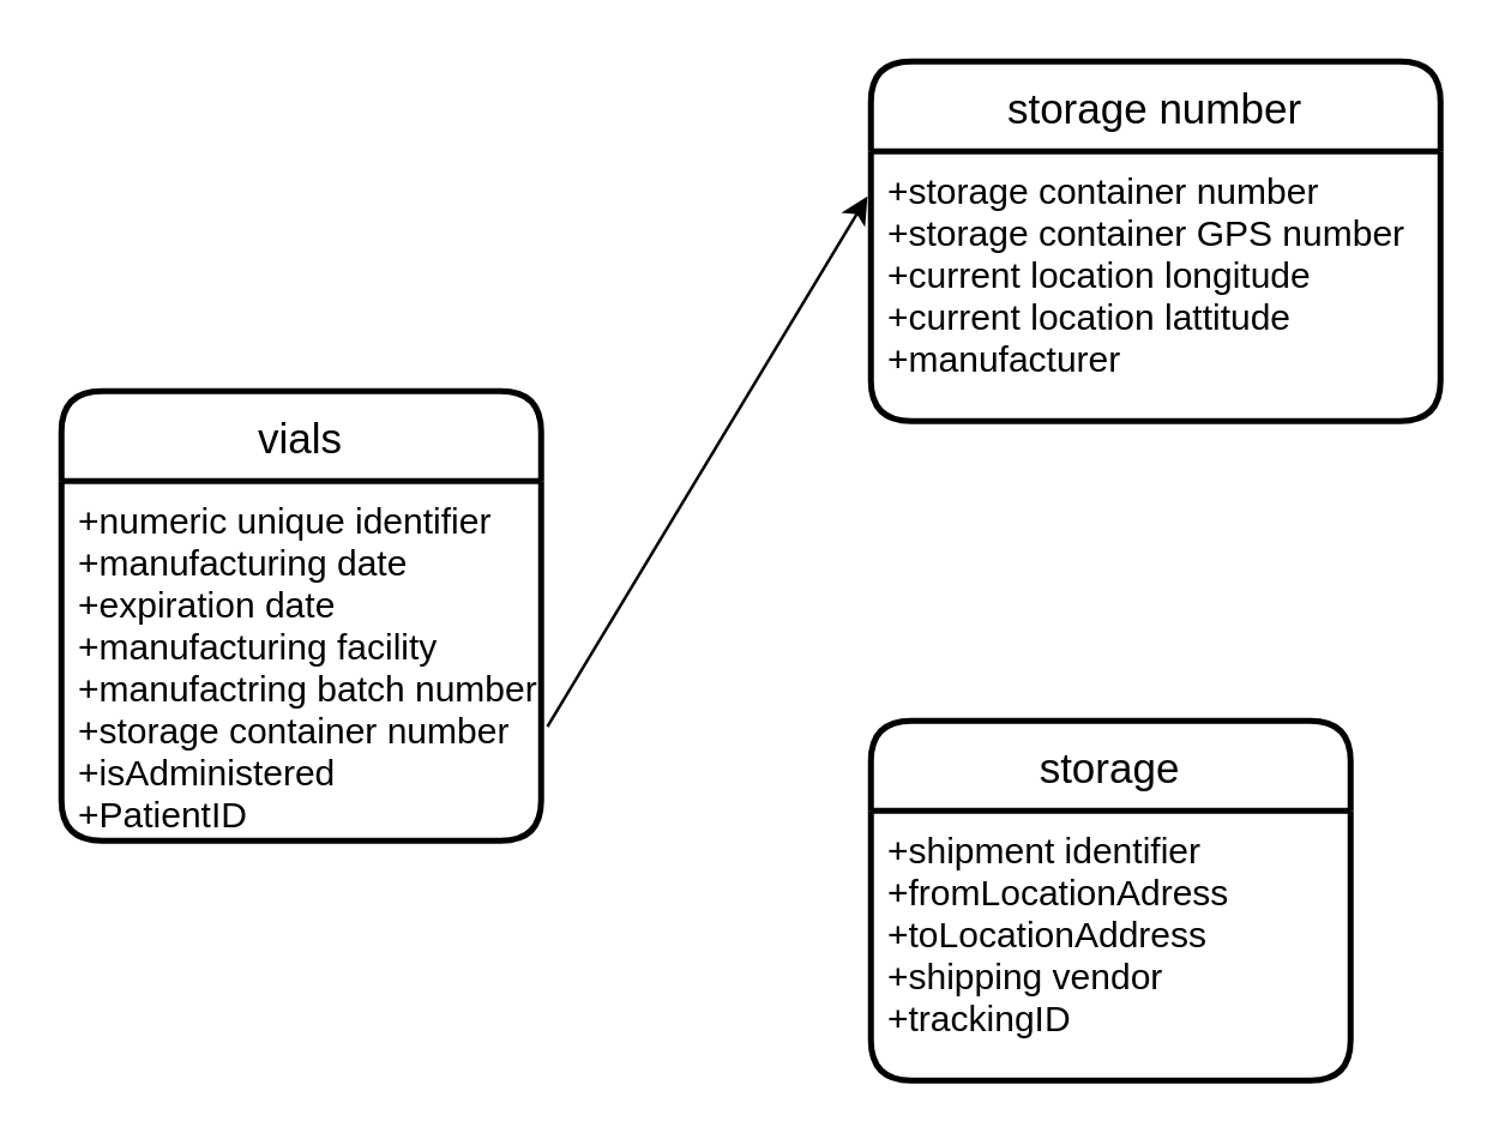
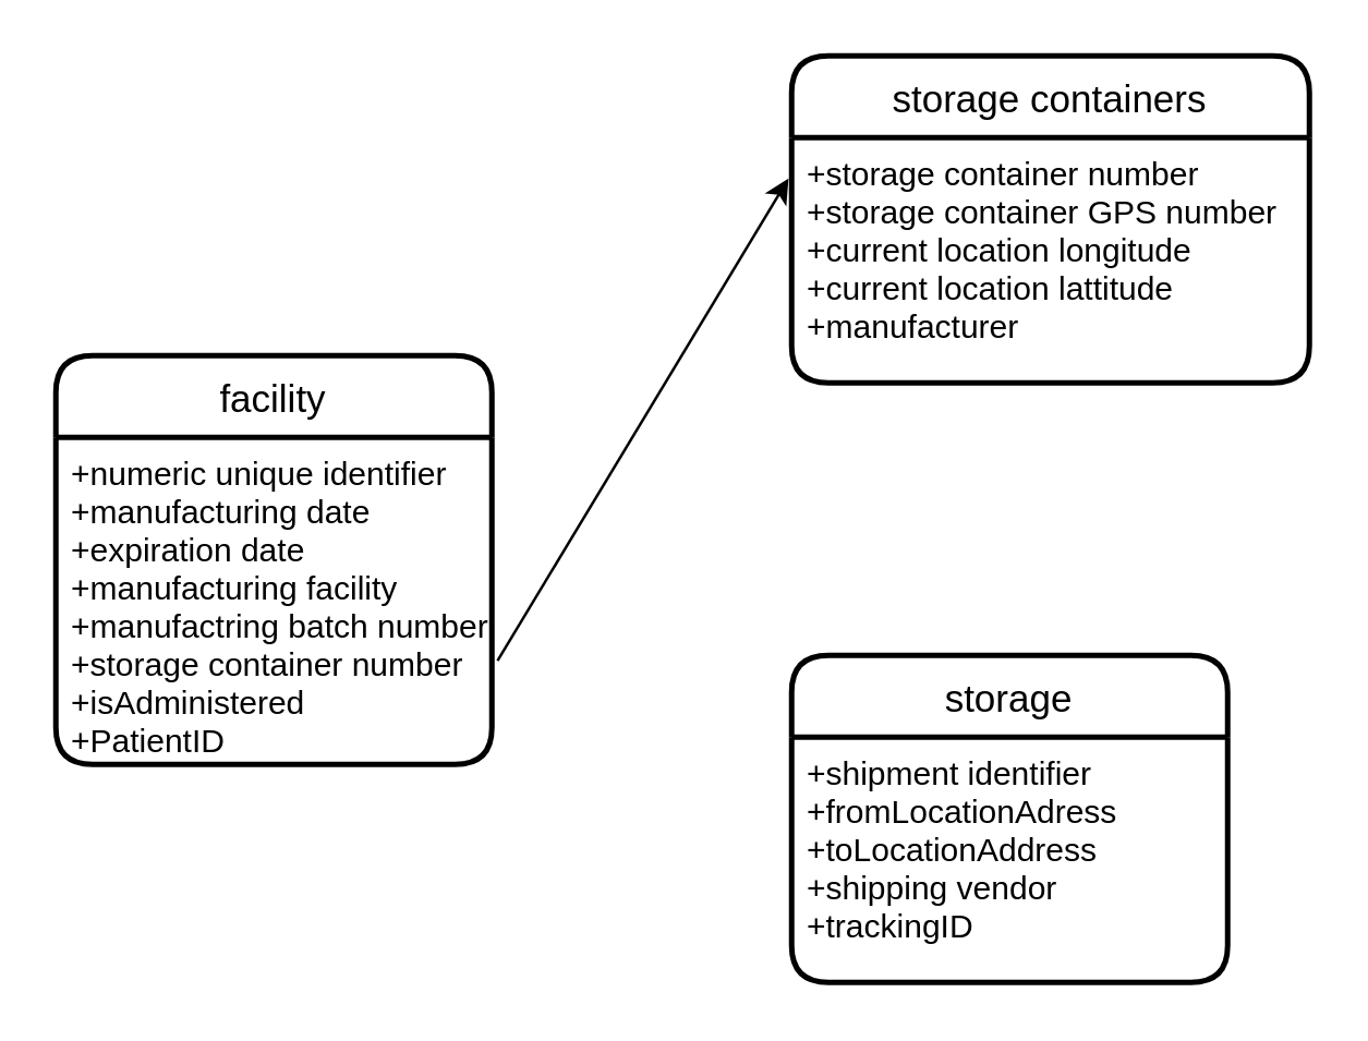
- <mxCell id="4" value="storage number" style="swimlane;childLayout=stackLayout;horizontal=1;startSize=30;horizontalStack=0;rounded=1;fontSize=14;fontStyle=0;strokeWidth=2;resizeParent=0;resizeLast=1;shadow=0;dashed=0;align=center;" vertex="1" parent="1"><mxGeometry x="290" y="20" width="190" height="120" as="geometry" /></mxCell>
+ <mxCell id="4" value="storage containers" style="swimlane;childLayout=stackLayout;horizontal=1;startSize=30;horizontalStack=0;rounded=1;fontSize=14;fontStyle=0;strokeWidth=2;resizeParent=0;resizeLast=1;shadow=0;dashed=0;align=center;" vertex="1" parent="1"><mxGeometry x="290" y="20" width="190" height="120" as="geometry" /></mxCell>
- <mxCell id="2" value="vials" style="swimlane;childLayout=stackLayout;horizontal=1;startSize=30;horizontalStack=0;rounded=1;fontSize=14;fontStyle=0;strokeWidth=2;resizeParent=0;resizeLast=1;shadow=0;dashed=0;align=center;" vertex="1" parent="1"><mxGeometry x="20" y="130" width="160" height="150" as="geometry" /></mxCell>
+ <mxCell id="2" value="facility" style="swimlane;childLayout=stackLayout;horizontal=1;startSize=30;horizontalStack=0;rounded=1;fontSize=14;fontStyle=0;strokeWidth=2;resizeParent=0;resizeLast=1;shadow=0;dashed=0;align=center;" vertex="1" parent="1"><mxGeometry x="20" y="130" width="160" height="150" as="geometry" /></mxCell>
